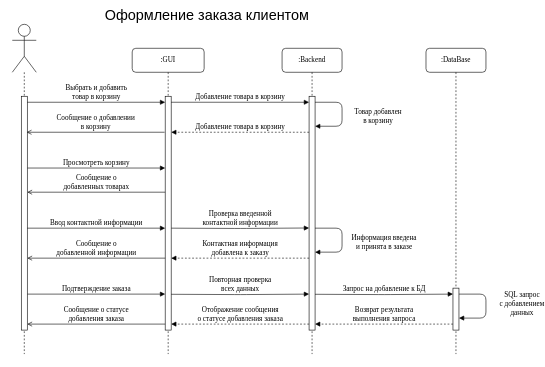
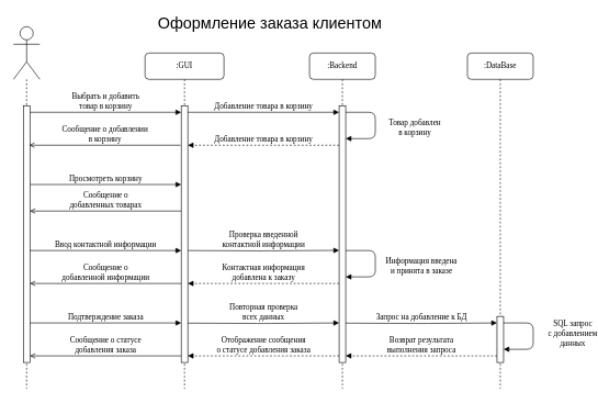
- <mxCell id="29" value="&lt;font style=&quot;font-size: 24px;&quot;&gt;Оформление заказа клиентом&lt;/font&gt;" style="text;html=1;align=center;verticalAlign=middle;whiteSpace=wrap;rounded=0;" vertex="1" parent="1"><mxGeometry x="150" y="10" width="390" height="30" as="geometry" /></mxCell>
+ <mxCell id="29" value="&lt;font style=&quot;font-size: 24px;&quot;&gt;Оформление заказа клиентом&lt;/font&gt;" style="text;html=1;align=center;verticalAlign=middle;whiteSpace=wrap;rounded=0;" vertex="1" parent="1"><mxGeometry x="215" y="20" width="390" height="30" as="geometry" /></mxCell>
